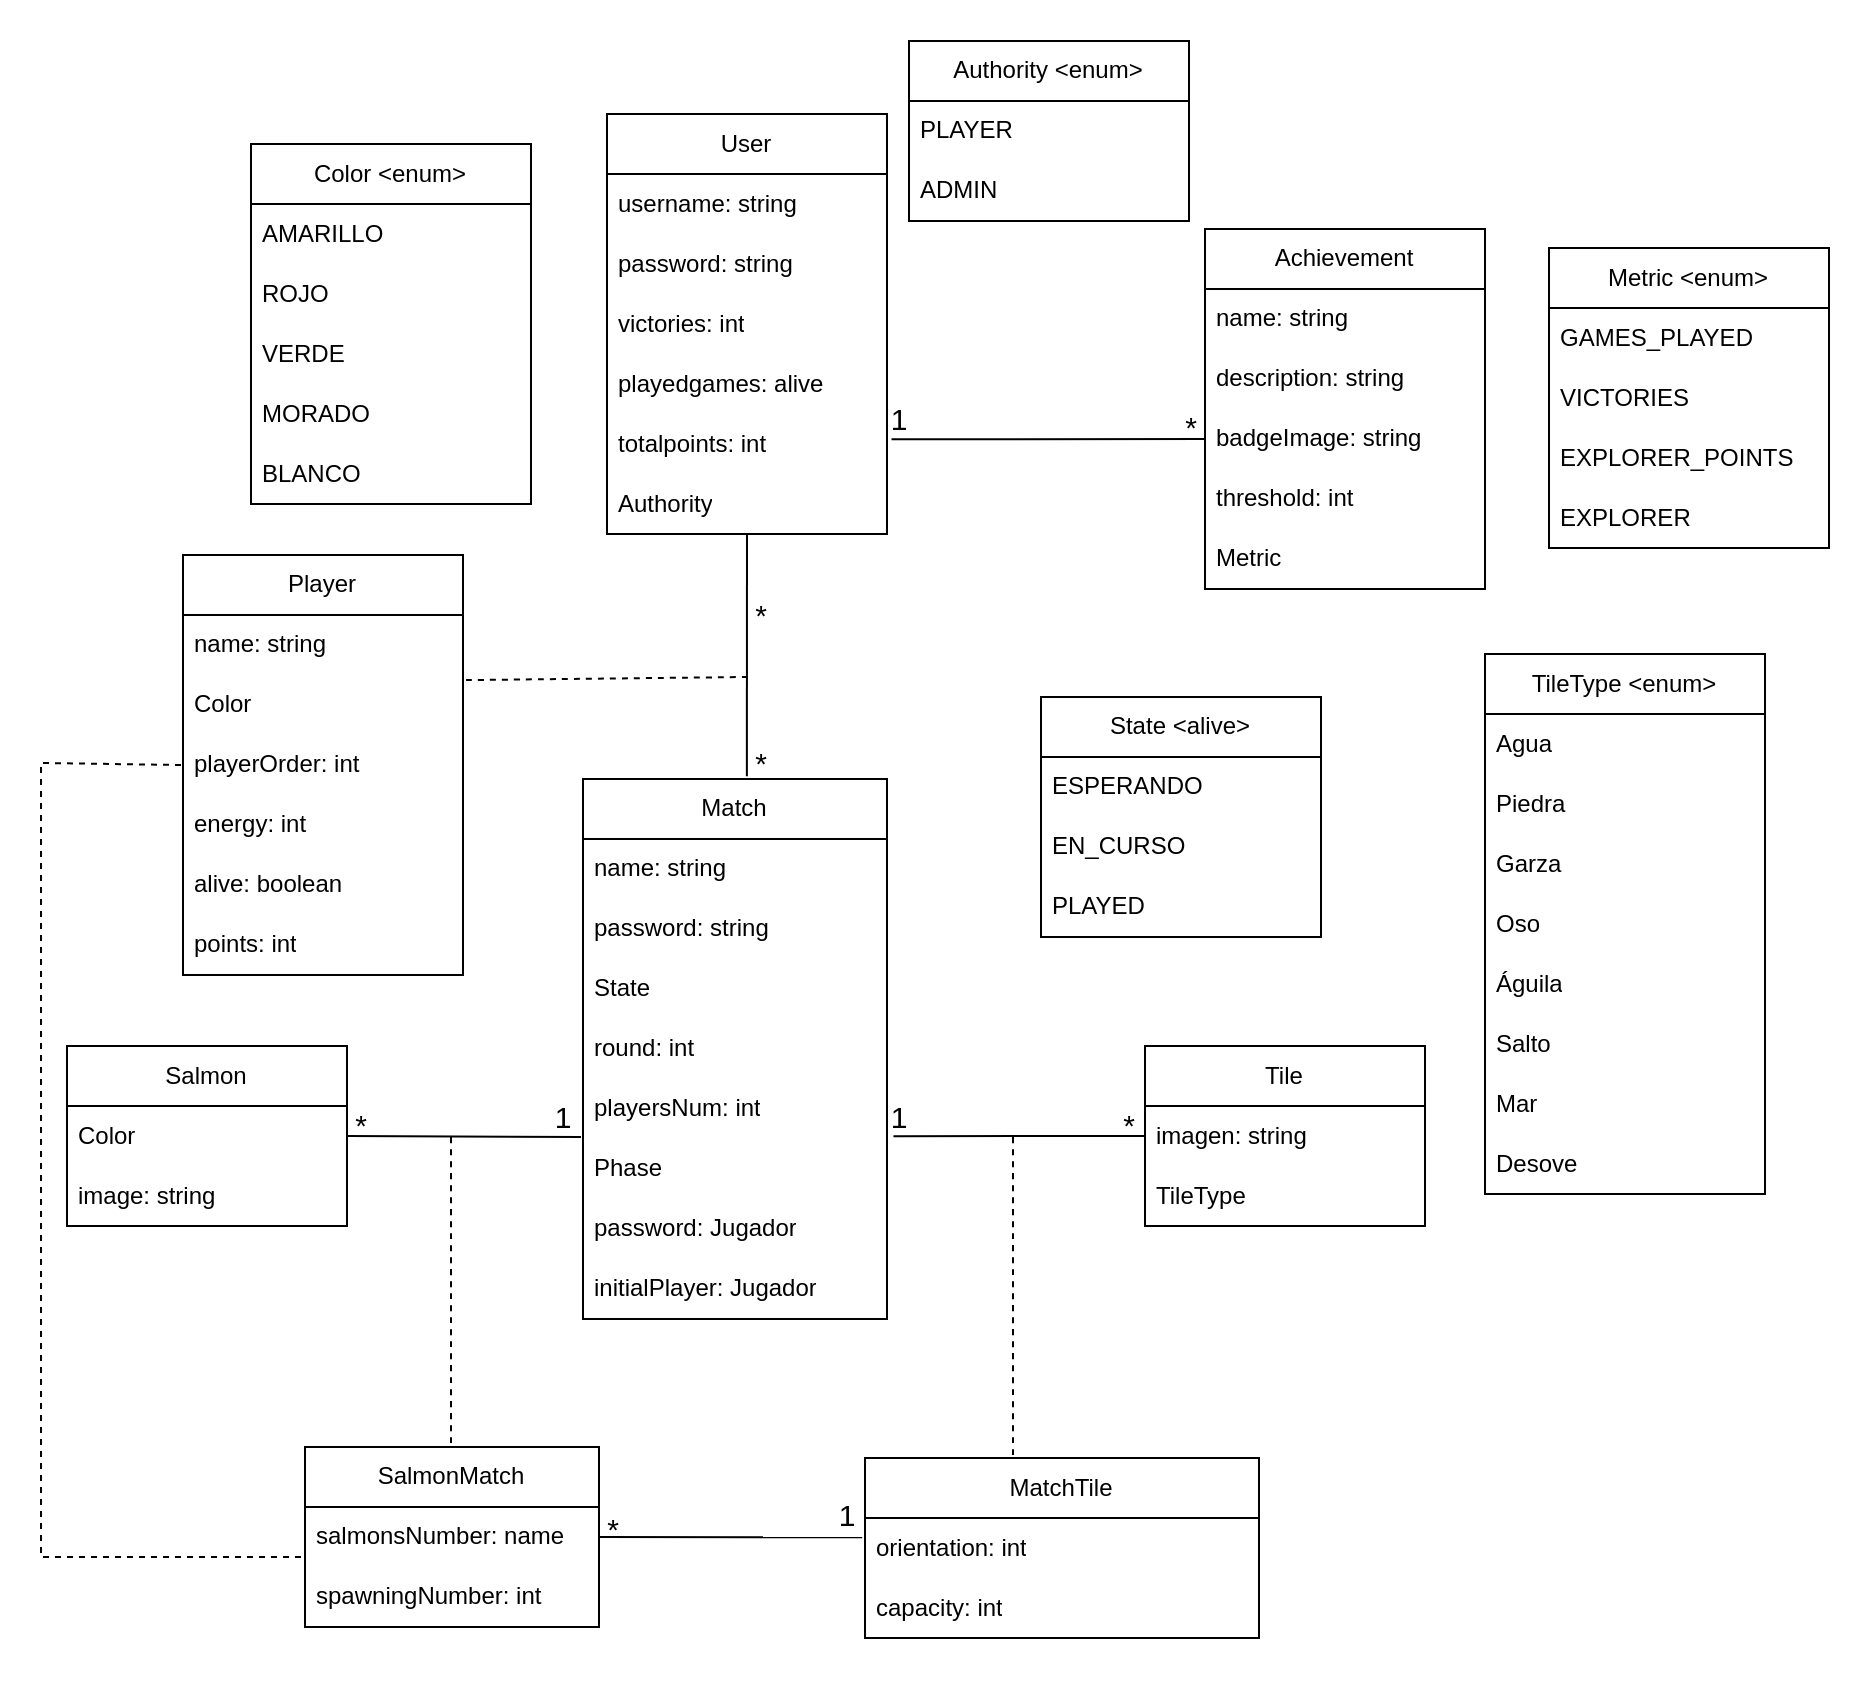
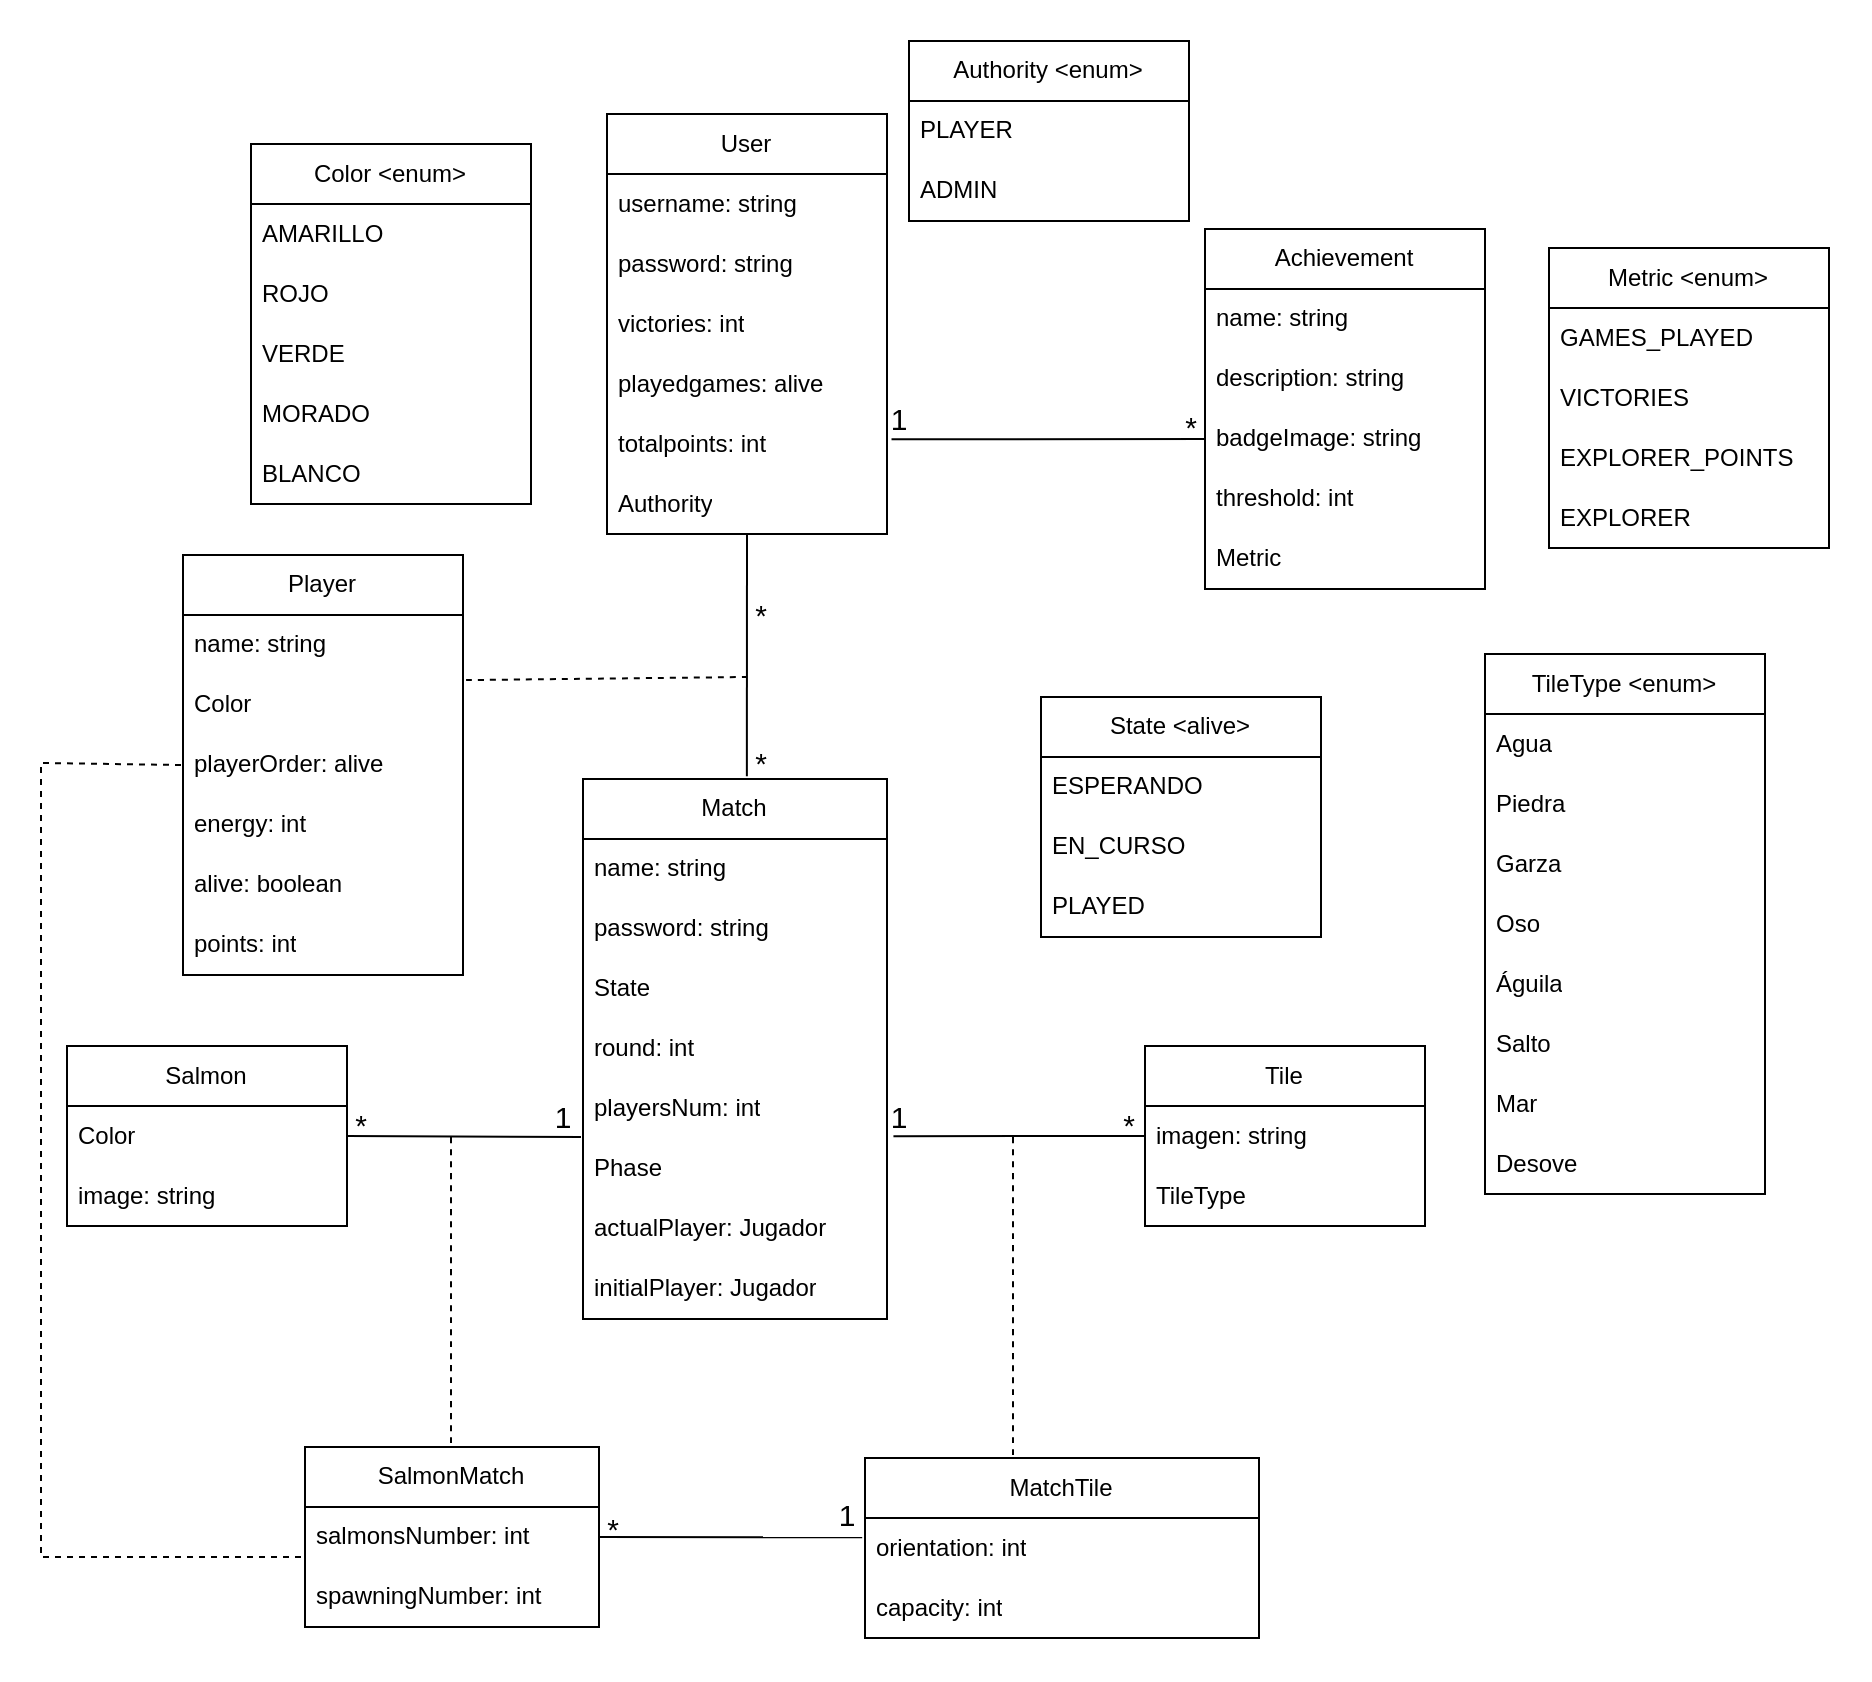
- <mxCell id="34" value="playerOrder: int" style="text;strokeColor=none;fillColor=none;align=left;verticalAlign=middle;spacingLeft=4;spacingRight=4;overflow=hidden;points=[[0,0.5],[1,0.5]];portConstraint=eastwest;rotatable=0;whiteSpace=wrap;html=1;" parent="31" vertex="1"><mxGeometry y="90" width="140" height="30" as="geometry" /></mxCell>
+ <mxCell id="34" value="playerOrder: alive" style="text;strokeColor=none;fillColor=none;align=left;verticalAlign=middle;spacingLeft=4;spacingRight=4;overflow=hidden;points=[[0,0.5],[1,0.5]];portConstraint=eastwest;rotatable=0;whiteSpace=wrap;html=1;" parent="31" vertex="1"><mxGeometry y="90" width="140" height="30" as="geometry" /></mxCell>
- <mxCell id="9" value="password: Jugador" style="text;strokeColor=none;fillColor=none;align=left;verticalAlign=middle;spacingLeft=4;spacingRight=4;overflow=hidden;points=[[0,0.5],[1,0.5]];portConstraint=eastwest;rotatable=0;whiteSpace=wrap;html=1;" parent="2" vertex="1"><mxGeometry y="210" width="152" height="30" as="geometry" /></mxCell>
+ <mxCell id="9" value="actualPlayer: Jugador" style="text;strokeColor=none;fillColor=none;align=left;verticalAlign=middle;spacingLeft=4;spacingRight=4;overflow=hidden;points=[[0,0.5],[1,0.5]];portConstraint=eastwest;rotatable=0;whiteSpace=wrap;html=1;" parent="2" vertex="1"><mxGeometry y="210" width="152" height="30" as="geometry" /></mxCell>
- <mxCell id="29" value="salmonsNumber: name" style="text;strokeColor=none;fillColor=none;align=left;verticalAlign=middle;spacingLeft=4;spacingRight=4;overflow=hidden;points=[[0,0.5],[1,0.5]];portConstraint=eastwest;rotatable=0;whiteSpace=wrap;html=1;" parent="27" vertex="1"><mxGeometry y="30" width="147" height="30" as="geometry" /></mxCell>
+ <mxCell id="29" value="salmonsNumber: int" style="text;strokeColor=none;fillColor=none;align=left;verticalAlign=middle;spacingLeft=4;spacingRight=4;overflow=hidden;points=[[0,0.5],[1,0.5]];portConstraint=eastwest;rotatable=0;whiteSpace=wrap;html=1;" parent="27" vertex="1"><mxGeometry y="30" width="147" height="30" as="geometry" /></mxCell>
